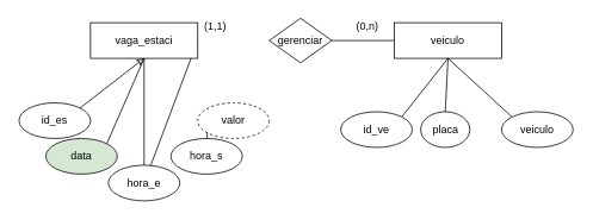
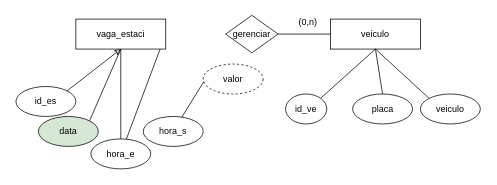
- <mxCell id="22" value="(1,1)" style="text;html=1;strokeColor=none;fillColor=none;align=center;verticalAlign=middle;whiteSpace=wrap;rounded=0;" parent="1" vertex="1"><mxGeometry x="220" y="20" width="40" height="20" as="geometry" /></mxCell>
- <mxCell id="10" value="valor" style="ellipse;whiteSpace=wrap;html=1;dashed=1;" parent="1" vertex="1"><mxGeometry x="220" y="115" width="80" height="40" as="geometry" /></mxCell>
+ <mxCell id="10" value="valor" style="ellipse;whiteSpace=wrap;html=1;dashed=1;" parent="1" vertex="1"><mxGeometry x="270" y="85" width="80" height="40" as="geometry" /></mxCell>
- <mxCell id="15" value="id_ve" style="ellipse;whiteSpace=wrap;html=1;" parent="1" vertex="1"><mxGeometry x="380" y="125" width="80" height="40" as="geometry" /></mxCell>
+ <mxCell id="15" value="id_ve" style="ellipse;whiteSpace=wrap;html=1;" parent="1" vertex="1"><mxGeometry x="380" y="125" width="55" height="40" as="geometry" /></mxCell>
- <mxCell id="17" value="placa" style="ellipse;whiteSpace=wrap;html=1;" parent="1" vertex="1"><mxGeometry x="469.5" y="125" width="55" height="40" as="geometry" /></mxCell>
+ <mxCell id="17" value="placa" style="ellipse;whiteSpace=wrap;html=1;" parent="1" vertex="1"><mxGeometry x="469.5" y="125" width="80" height="40" as="geometry" /></mxCell>
